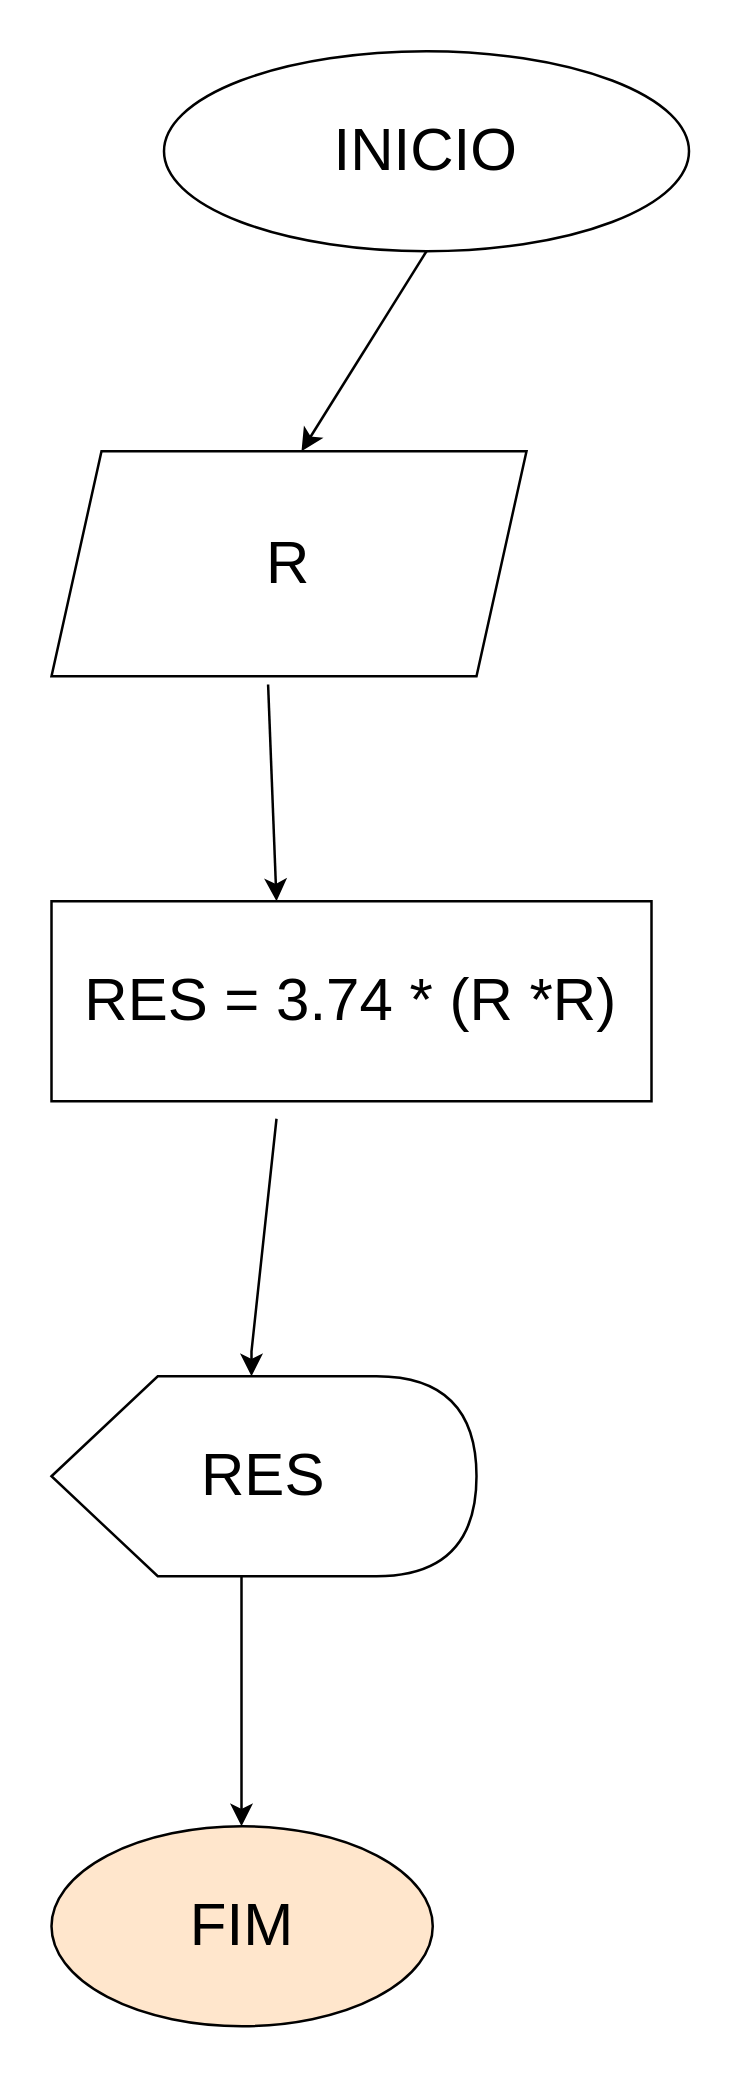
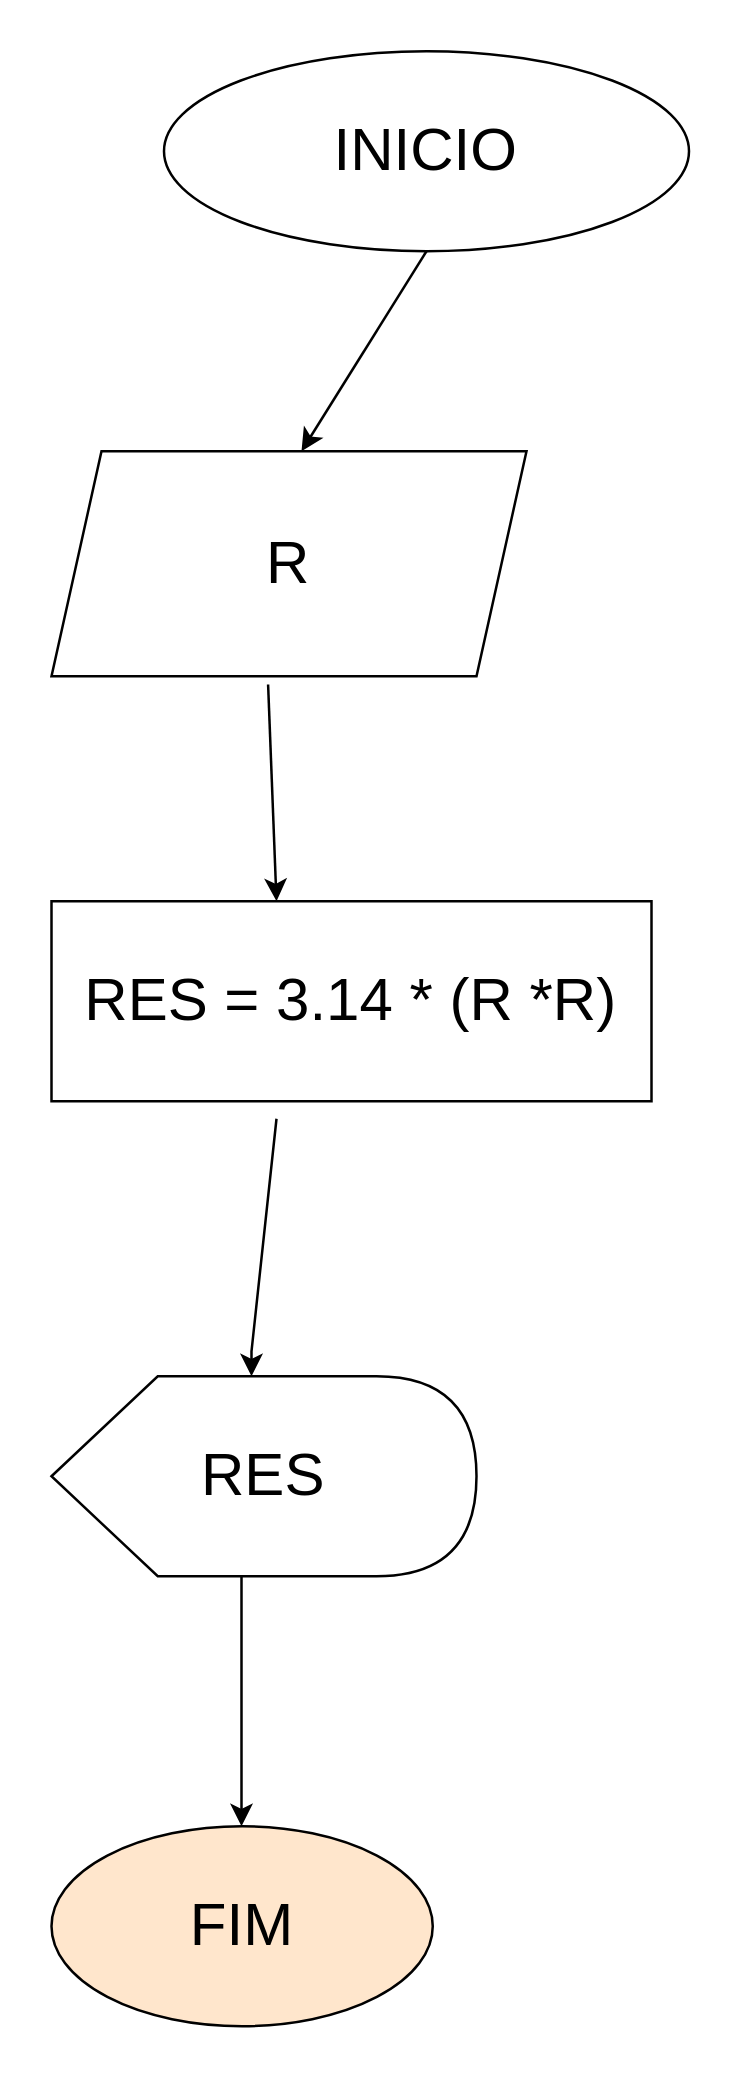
- <mxCell id="6" value="&lt;font style=&quot;font-size: 24px;&quot;&gt;RES = 3.74 * (R *R)&lt;/font&gt;" style="rounded=0;whiteSpace=wrap;html=1;" parent="1" vertex="1"><mxGeometry x="20" y="360" width="240" height="80" as="geometry" /></mxCell>
+ <mxCell id="6" value="&lt;font style=&quot;font-size: 24px;&quot;&gt;RES = 3.14 * (R *R)&lt;/font&gt;" style="rounded=0;whiteSpace=wrap;html=1;" parent="1" vertex="1"><mxGeometry x="20" y="360" width="240" height="80" as="geometry" /></mxCell>
